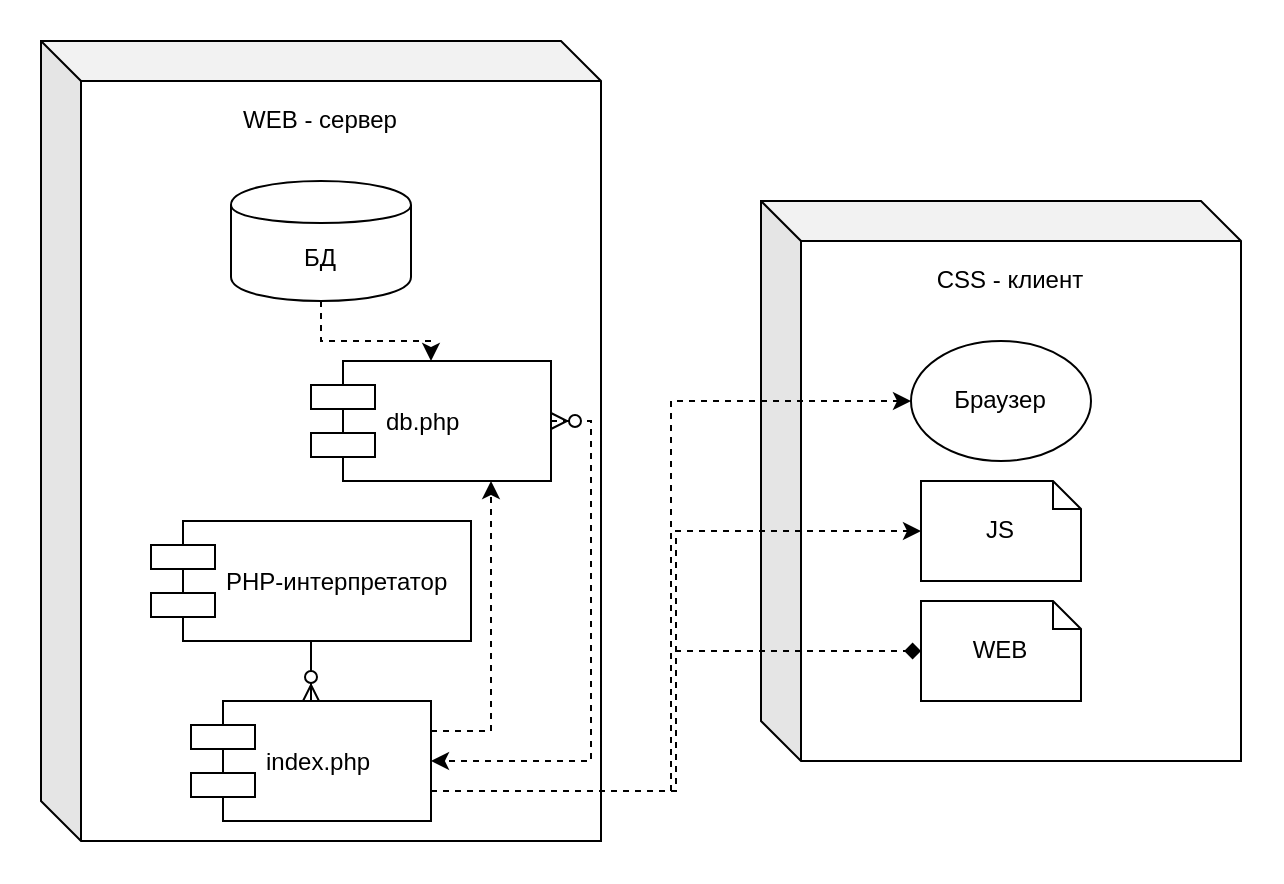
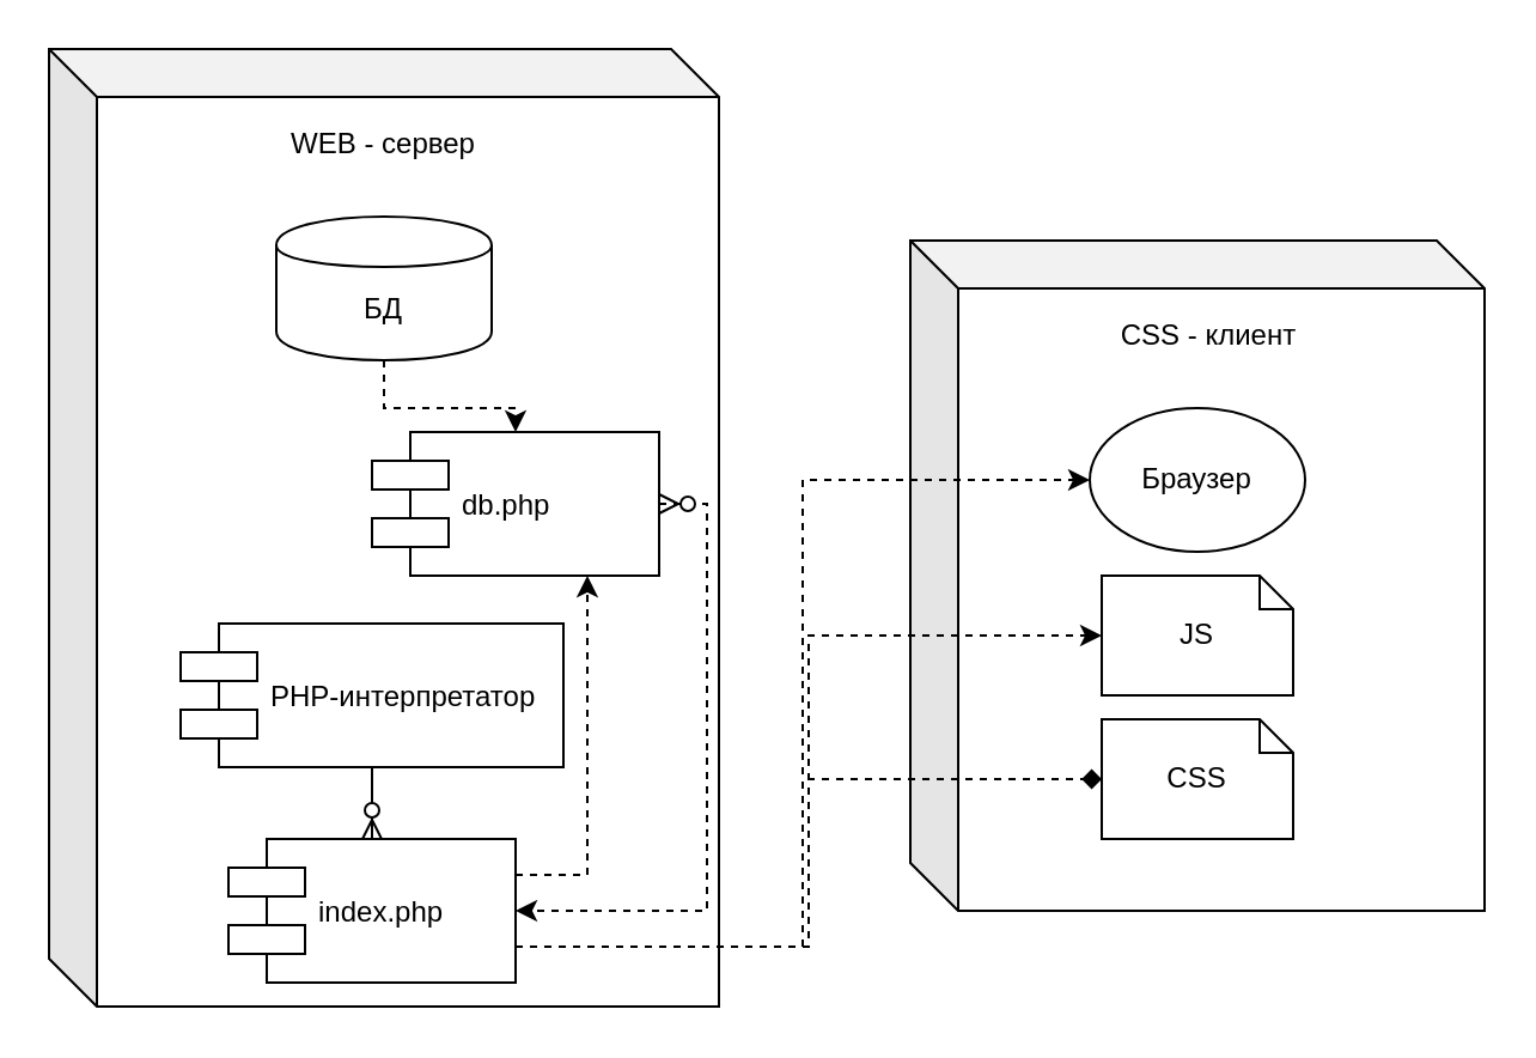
- <mxCell id="8" value="&lt;div&gt;&lt;span style=&quot;line-height: 410%&quot;&gt;WEB&lt;/span&gt;&lt;/div&gt;" style="shape=note;whiteSpace=wrap;html=1;size=14;verticalAlign=top;align=center;spacingTop=-6;" vertex="1" parent="1"><mxGeometry x="460" y="300" width="80" height="50" as="geometry" /></mxCell>
+ <mxCell id="8" value="&lt;div&gt;&lt;span style=&quot;line-height: 410%&quot;&gt;CSS&lt;/span&gt;&lt;/div&gt;" style="shape=note;whiteSpace=wrap;html=1;size=14;verticalAlign=top;align=center;spacingTop=-6;" vertex="1" parent="1"><mxGeometry x="460" y="300" width="80" height="50" as="geometry" /></mxCell>
